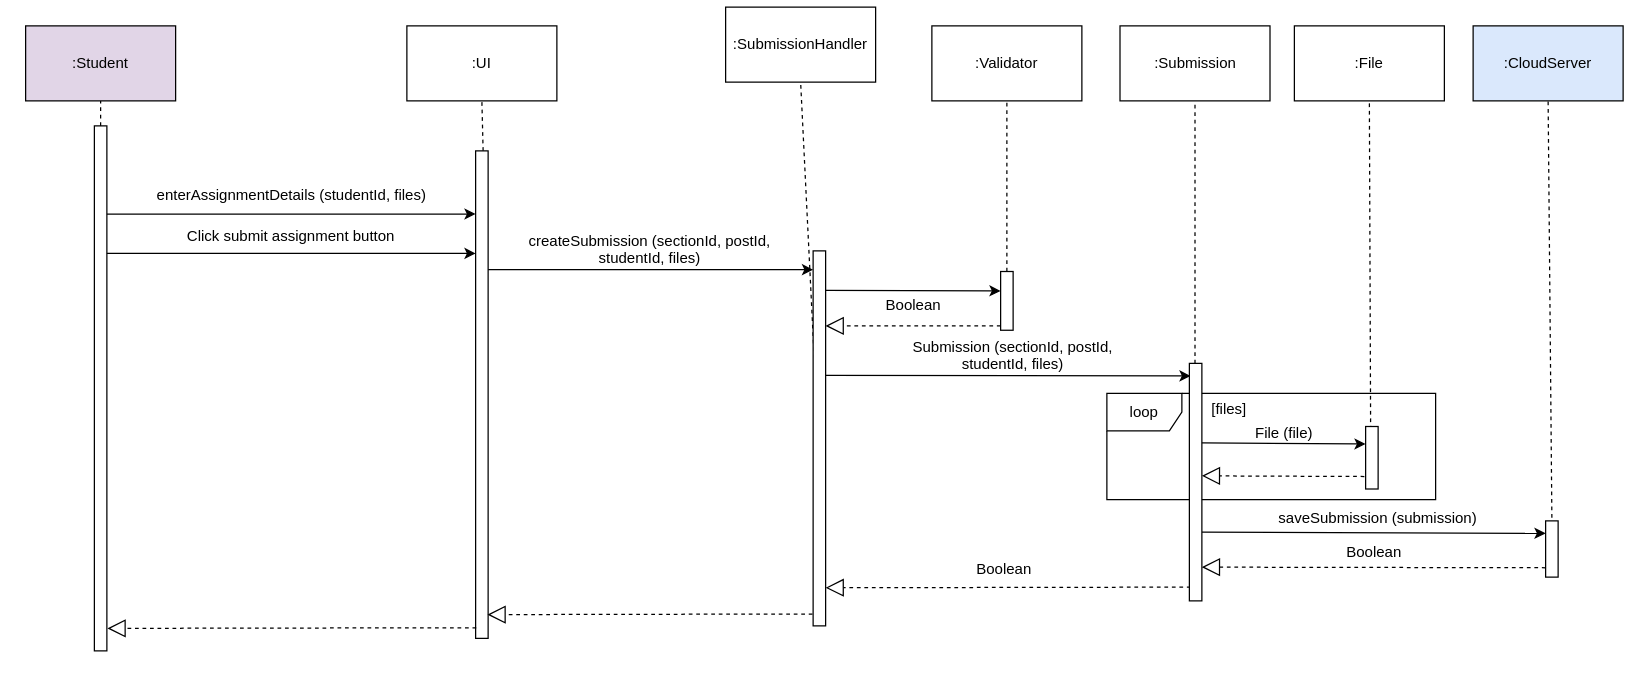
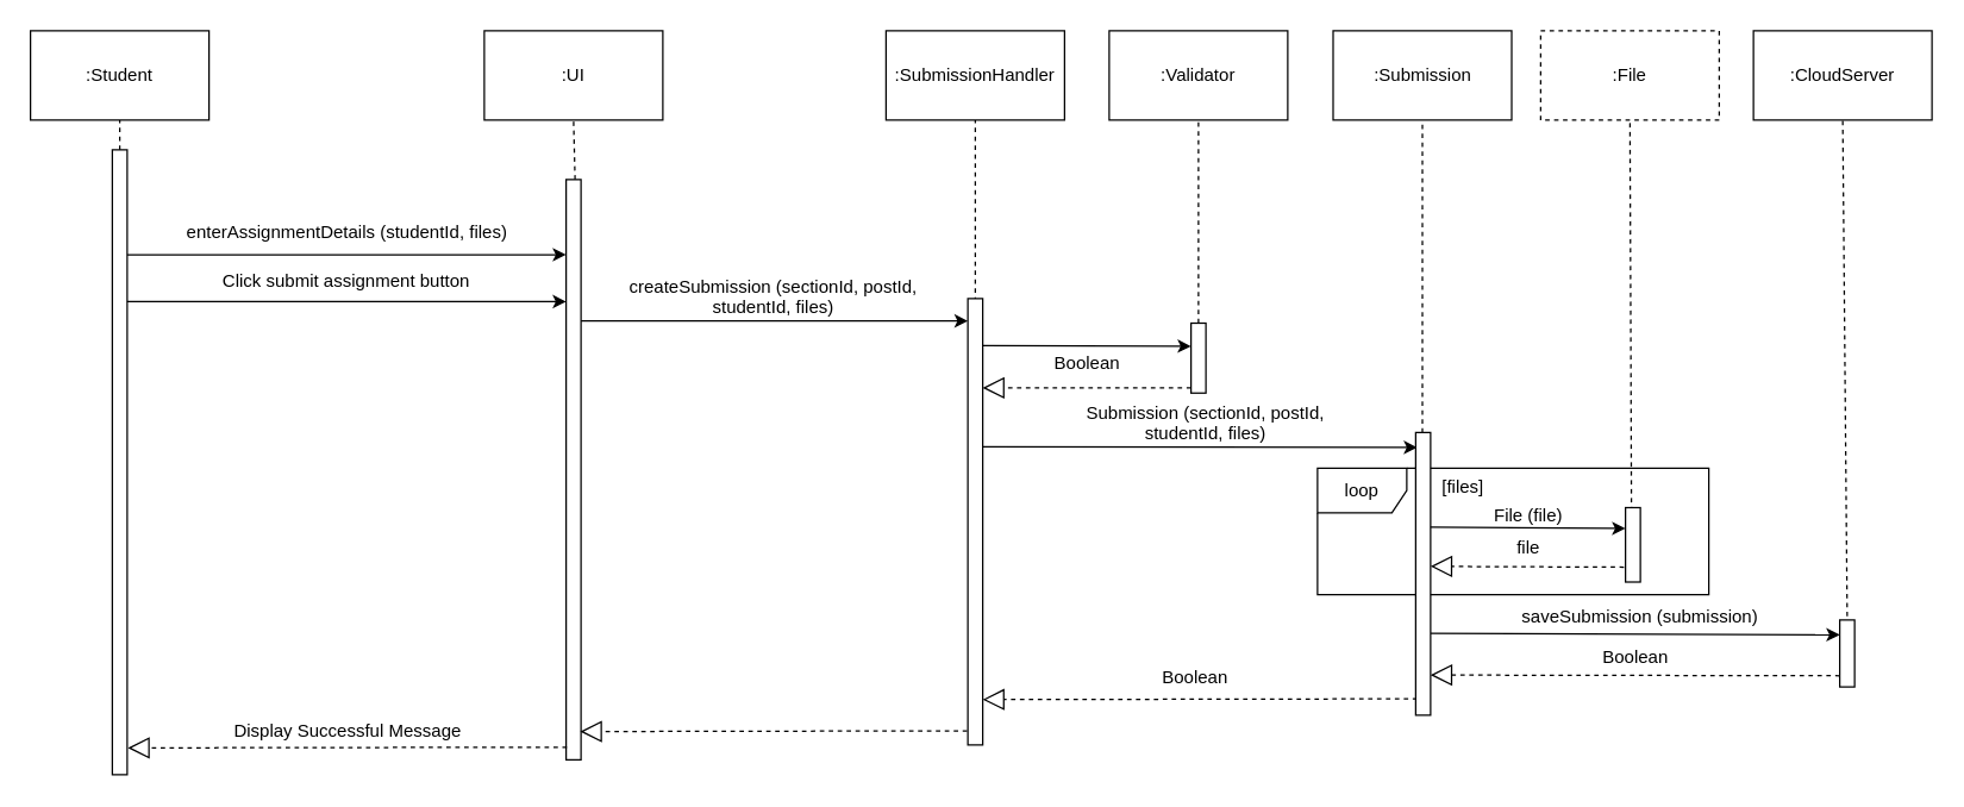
- <mxCell id="9" value=":&lt;span&gt;SubmissionHandler&lt;/span&gt;&lt;br&gt;" style="rounded=0;whiteSpace=wrap;html=1;" parent="1" vertex="1"><mxGeometry x="580" y="5" width="120" height="60" as="geometry" /></mxCell>
+ <mxCell id="9" value=":&lt;span&gt;SubmissionHandler&lt;/span&gt;&lt;br&gt;" style="rounded=0;whiteSpace=wrap;html=1;" parent="1" vertex="1"><mxGeometry x="595" y="20" width="120" height="60" as="geometry" /></mxCell>
- <mxCell id="4" value=":Student" style="rounded=0;whiteSpace=wrap;html=1;fillColor=#e1d5e7;" parent="1" vertex="1"><mxGeometry x="20" y="20" width="120" height="60" as="geometry" /></mxCell>
+ <mxCell id="4" value=":Student" style="rounded=0;whiteSpace=wrap;html=1;" parent="1" vertex="1"><mxGeometry x="20" y="20" width="120" height="60" as="geometry" /></mxCell>
- <mxCell id="40" value=":File&lt;br&gt;" style="rounded=0;whiteSpace=wrap;html=1;" parent="1" vertex="1"><mxGeometry x="1035" y="20" width="120" height="60" as="geometry" /></mxCell>
+ <mxCell id="40" value=":File&lt;br&gt;" style="rounded=0;whiteSpace=wrap;html=1;dashed=1;" parent="1" vertex="1"><mxGeometry x="1035" y="20" width="120" height="60" as="geometry" /></mxCell>
- <mxCell id="18" value=":CloudServer&lt;br&gt;" style="rounded=0;whiteSpace=wrap;html=1;fillColor=#dae8fc;" parent="1" vertex="1"><mxGeometry x="1178" y="20" width="120" height="60" as="geometry" /></mxCell>
+ <mxCell id="18" value=":CloudServer&lt;br&gt;" style="rounded=0;whiteSpace=wrap;html=1;" parent="1" vertex="1"><mxGeometry x="1178" y="20" width="120" height="60" as="geometry" /></mxCell>
+ <mxCell id="47" value="file" style="text;html=1;strokeColor=none;fillColor=none;align=center;verticalAlign=middle;whiteSpace=wrap;rounded=0;" parent="1" vertex="1"><mxGeometry x="998" y="358" width="58" height="20" as="geometry" /></mxCell>
+ <mxCell id="32" value="Display Successful Message" style="text;html=1;strokeColor=none;fillColor=none;align=center;verticalAlign=middle;whiteSpace=wrap;rounded=0;" parent="1" vertex="1"><mxGeometry x="154.5" y="481" width="157" height="20" as="geometry" /></mxCell>
